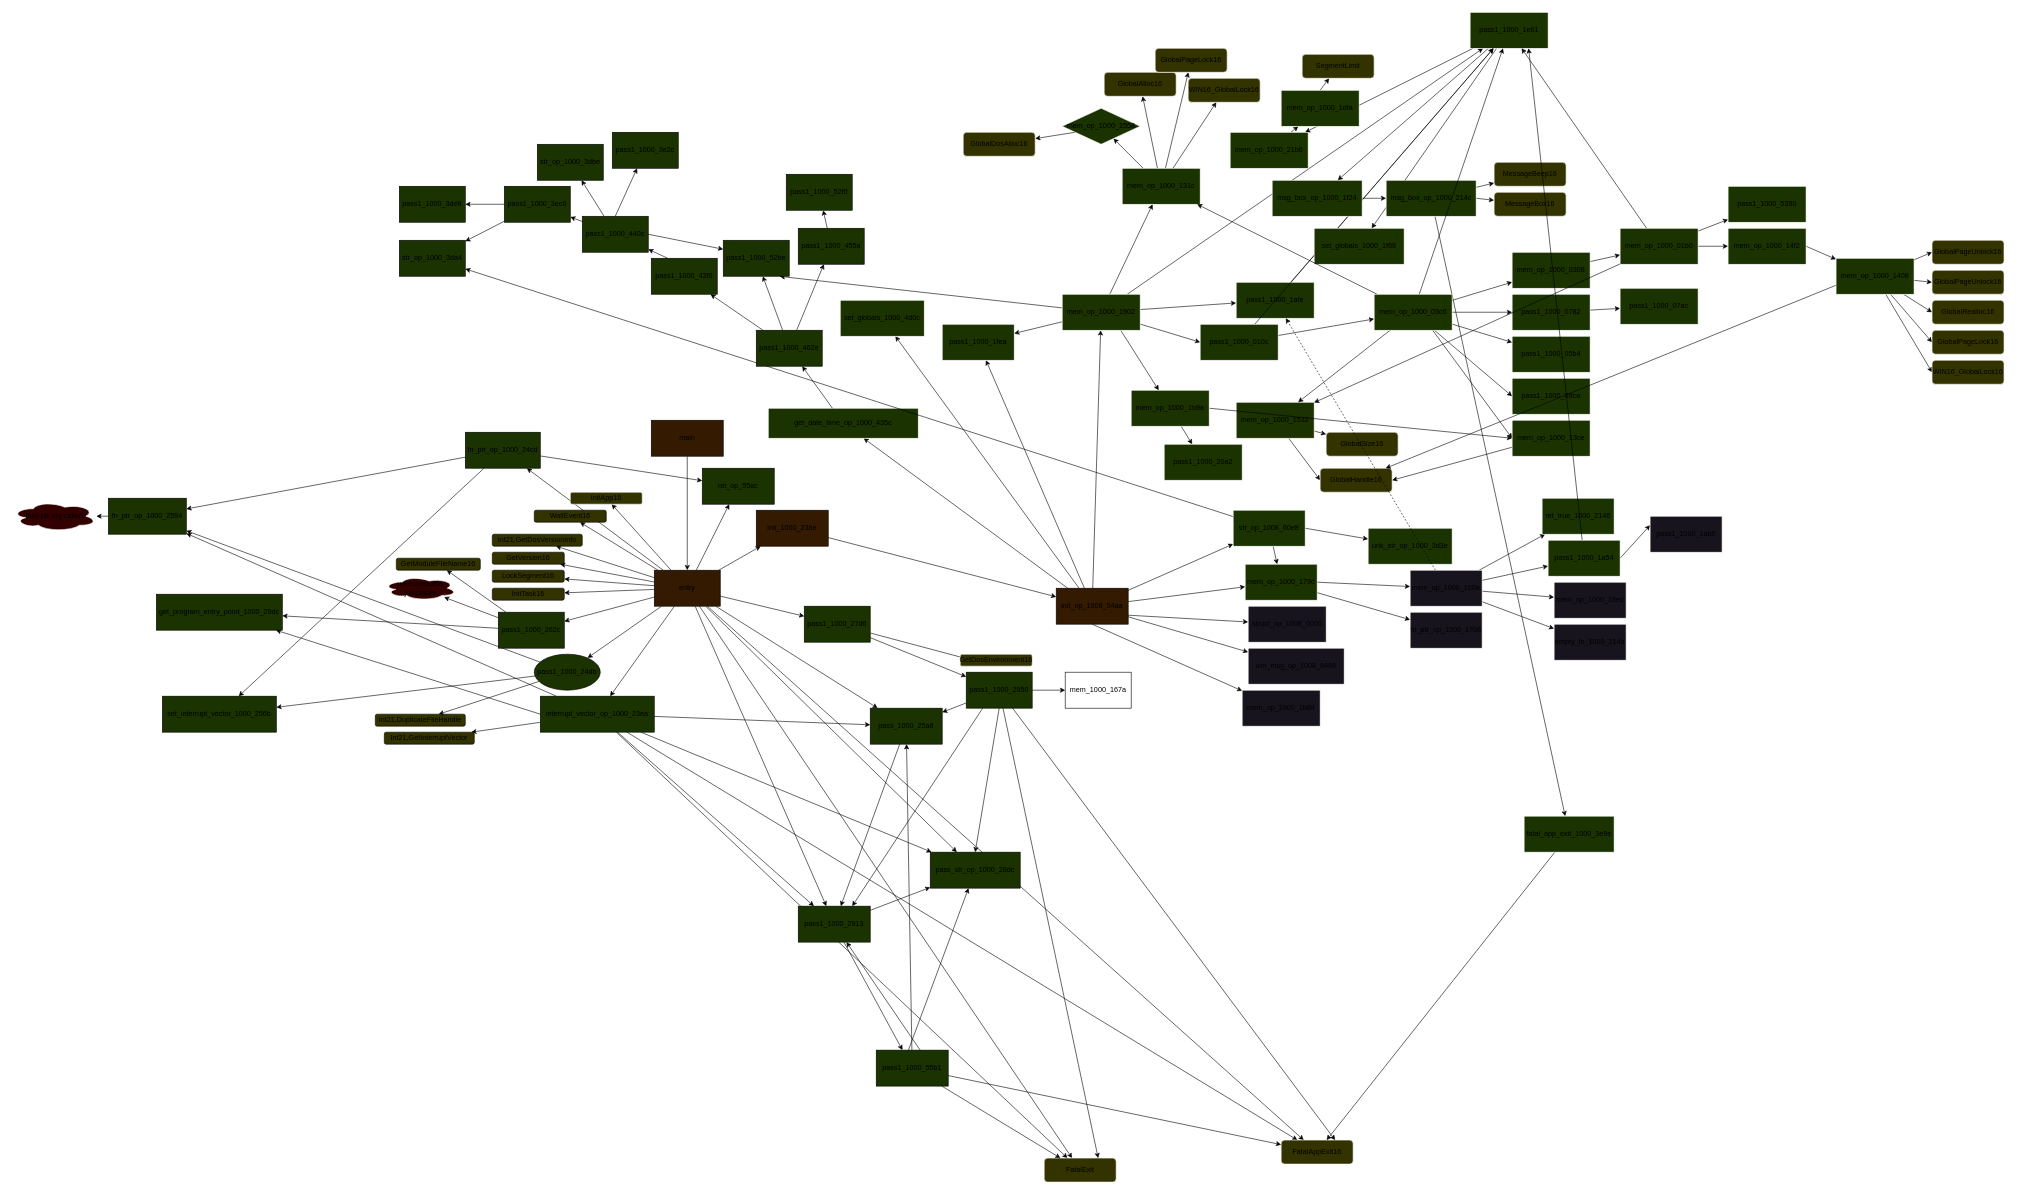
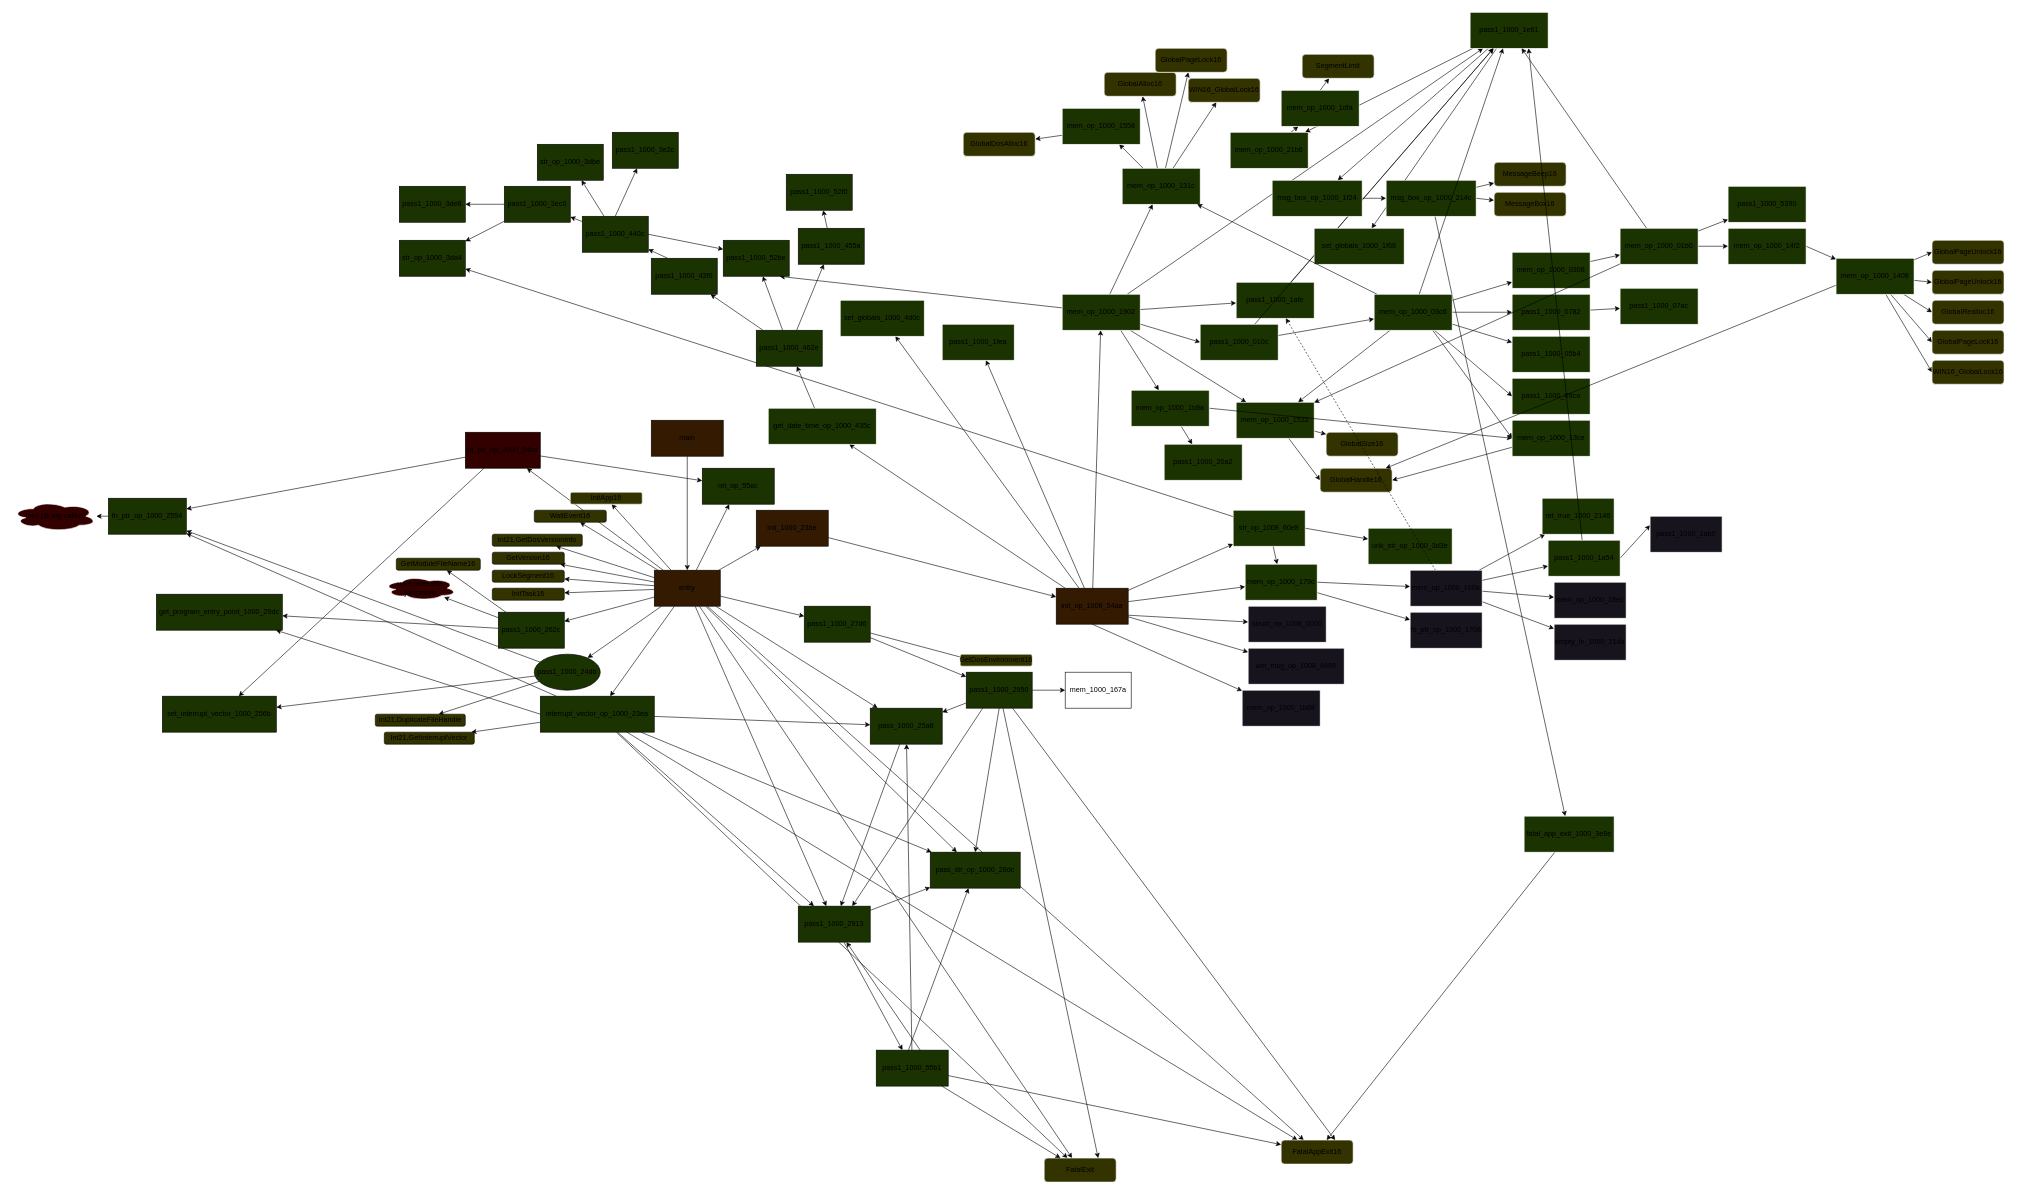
- <mxCell id="164" value="mem_op_1000_1558" style="rhombus;whiteSpace=wrap;html=1;strokeColor=#FFFFFF;fillColor=#1A3300;" parent="1" vertex="1"><mxGeometry x="1770" y="180" width="130" height="60" as="geometry" /></mxCell>
+ <mxCell id="164" value="mem_op_1000_1558" style="rounded=0;whiteSpace=wrap;html=1;strokeColor=#FFFFFF;fillColor=#1A3300;" parent="1" vertex="1"><mxGeometry x="1770" y="180" width="130" height="60" as="geometry" /></mxCell>
- <mxCell id="88" style="edgeStyle=none;rounded=0;orthogonalLoop=1;jettySize=auto;html=1;" parent="1" source="93" target="85" edge="1"><mxGeometry relative="1" as="geometry" /></mxCell>
+ <mxCell id="88" style="edgeStyle=none;rounded=0;orthogonalLoop=1;jettySize=auto;html=1;" parent="1" source="93" target="154" edge="1"><mxGeometry relative="1" as="geometry" /></mxCell>
- <mxCell id="82" value="get_date_time_op_1000_435c" style="rounded=0;whiteSpace=wrap;html=1;strokeColor=#FFFFFF;fillColor=#1A3300;" parent="1" vertex="1"><mxGeometry x="1280" y="680" width="250" height="50" as="geometry" /></mxCell>
+ <mxCell id="82" value="get_date_time_op_1000_435c" style="rounded=0;whiteSpace=wrap;html=1;strokeColor=#FFFFFF;fillColor=#1A3300;" parent="1" vertex="1"><mxGeometry x="1280" y="680" width="180" height="60" as="geometry" /></mxCell>
- <mxCell id="55" value="fn_ptr_op_1000_24cd" style="rounded=0;whiteSpace=wrap;html=1;fillColor=#1A3300;" parent="1" vertex="1"><mxGeometry x="775" y="720" width="125" height="60" as="geometry" /></mxCell>
+ <mxCell id="55" value="fn_ptr_op_1000_24cd" style="rounded=0;whiteSpace=wrap;html=1;fillColor=#330000;" parent="1" vertex="1"><mxGeometry x="775" y="720" width="125" height="60" as="geometry" /></mxCell>
